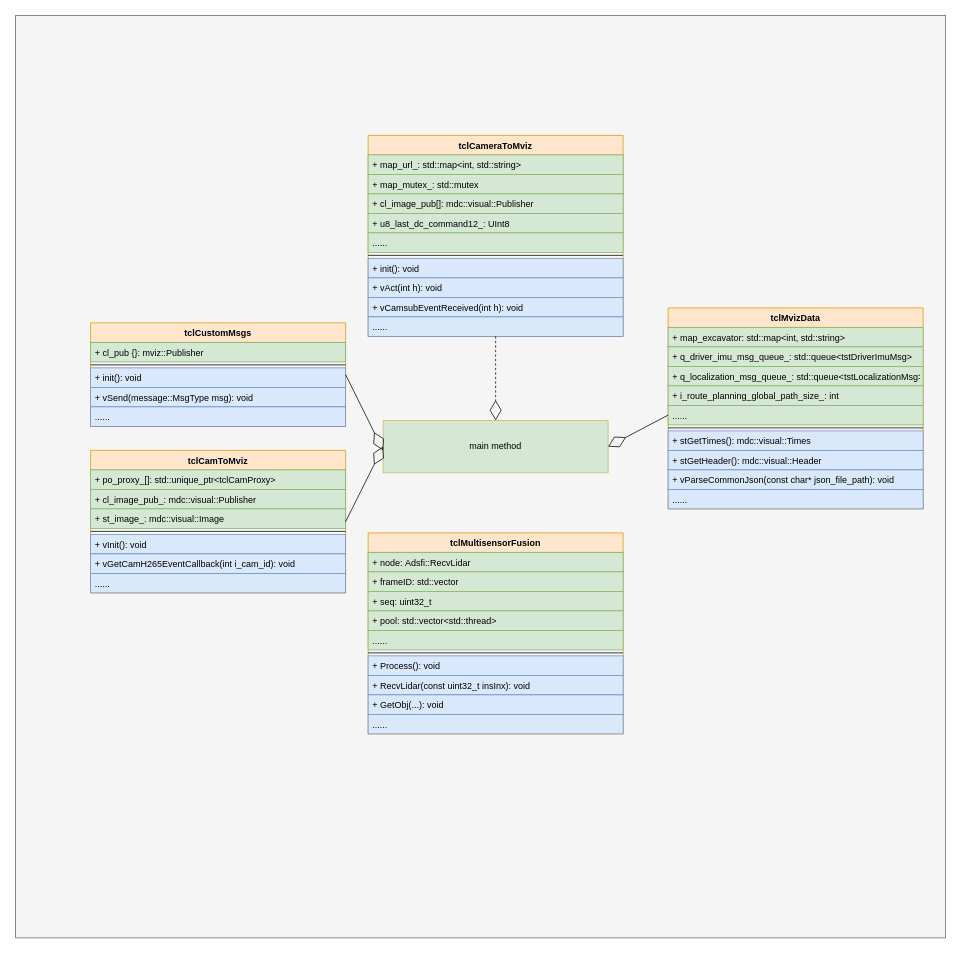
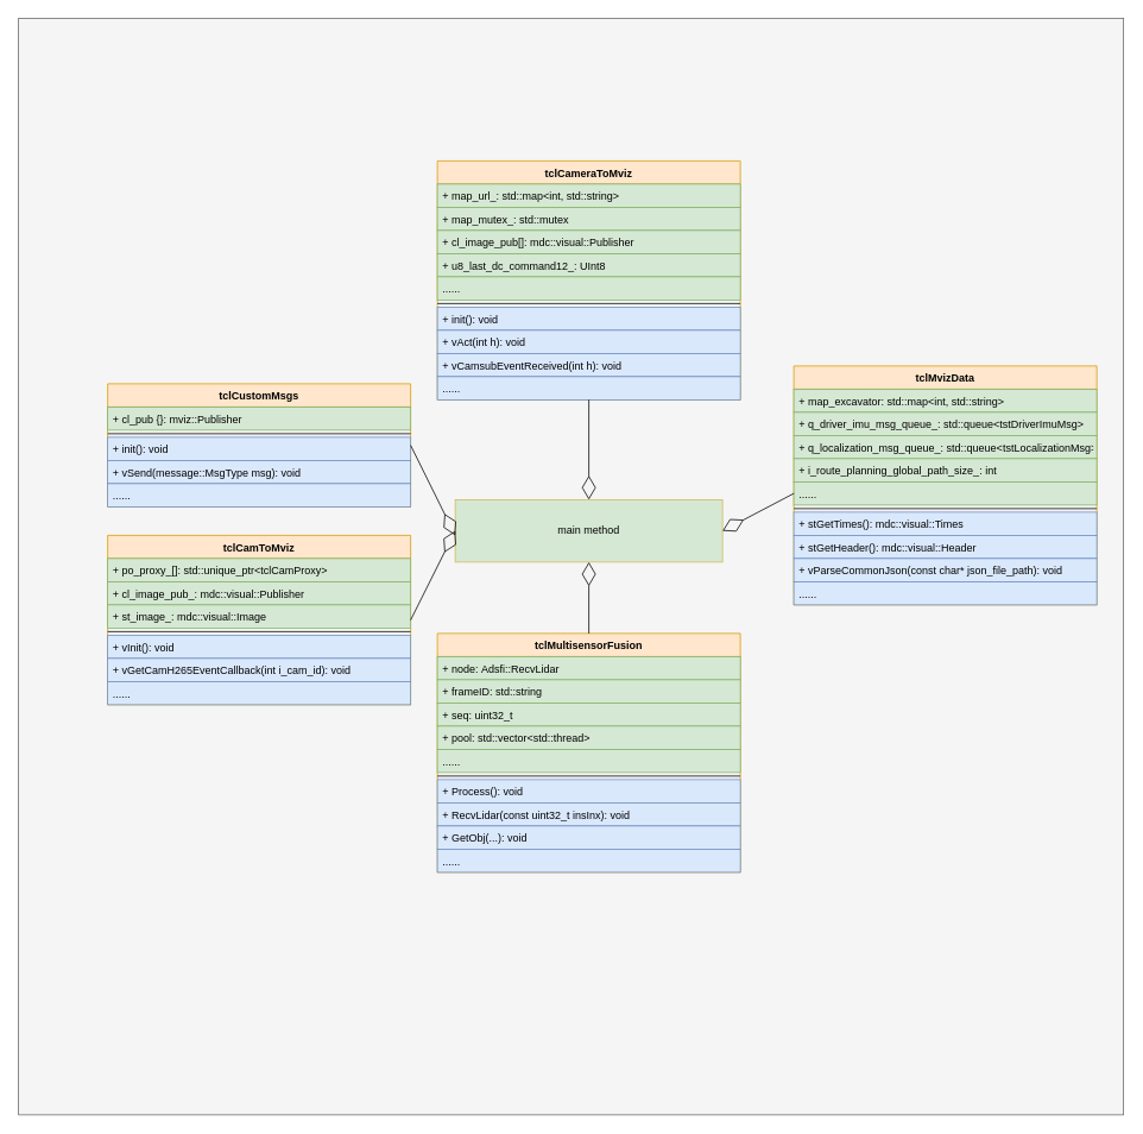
- <mxCell id="24" value="" style="endArrow=diamondThin;endFill=0;endSize=24;html=1;rounded=0;entryX=0.5;entryY=0;entryDx=0;entryDy=0;exitX=0.5;exitY=1;exitDx=0;exitDy=0;dashed=1;" edge="1" parent="1" source="13" target="11"><mxGeometry width="160" relative="1" as="geometry"><mxPoint x="880" y="494" as="sourcePoint" /><mxPoint x="740" y="493" as="targetPoint" /></mxGeometry></mxCell>
+ <mxCell id="24" value="" style="endArrow=diamondThin;endFill=0;endSize=24;html=1;rounded=0;entryX=0.5;entryY=0;entryDx=0;entryDy=0;exitX=0.5;exitY=1;exitDx=0;exitDy=0;" edge="1" parent="1" source="13" target="11"><mxGeometry width="160" relative="1" as="geometry"><mxPoint x="880" y="494" as="sourcePoint" /><mxPoint x="740" y="493" as="targetPoint" /></mxGeometry></mxCell>
+ <mxCell id="43" value="" style="endArrow=diamondThin;endFill=0;endSize=24;html=1;rounded=0;entryX=0.5;entryY=1;entryDx=0;entryDy=0;exitX=0.5;exitY=0;exitDx=0;exitDy=0;" edge="1" parent="1" source="32" target="11"><mxGeometry width="160" relative="1" as="geometry"><mxPoint x="520" y="605" as="sourcePoint" /><mxPoint x="460" y="579" as="targetPoint" /></mxGeometry></mxCell>
- <mxCell id="34" value="+ frameID: std::vector" style="text;strokeColor=#82b366;fillColor=#d5e8d4;align=left;verticalAlign=top;spacingLeft=4;spacingRight=4;overflow=hidden;rotatable=0;points=[[0,0.5],[1,0.5]];portConstraint=eastwest;" vertex="1" parent="32"><mxGeometry y="52" width="340" height="26" as="geometry" /></mxCell>
+ <mxCell id="34" value="+ frameID: std::string" style="text;strokeColor=#82b366;fillColor=#d5e8d4;align=left;verticalAlign=top;spacingLeft=4;spacingRight=4;overflow=hidden;rotatable=0;points=[[0,0.5],[1,0.5]];portConstraint=eastwest;" vertex="1" parent="32"><mxGeometry y="52" width="340" height="26" as="geometry" /></mxCell>
